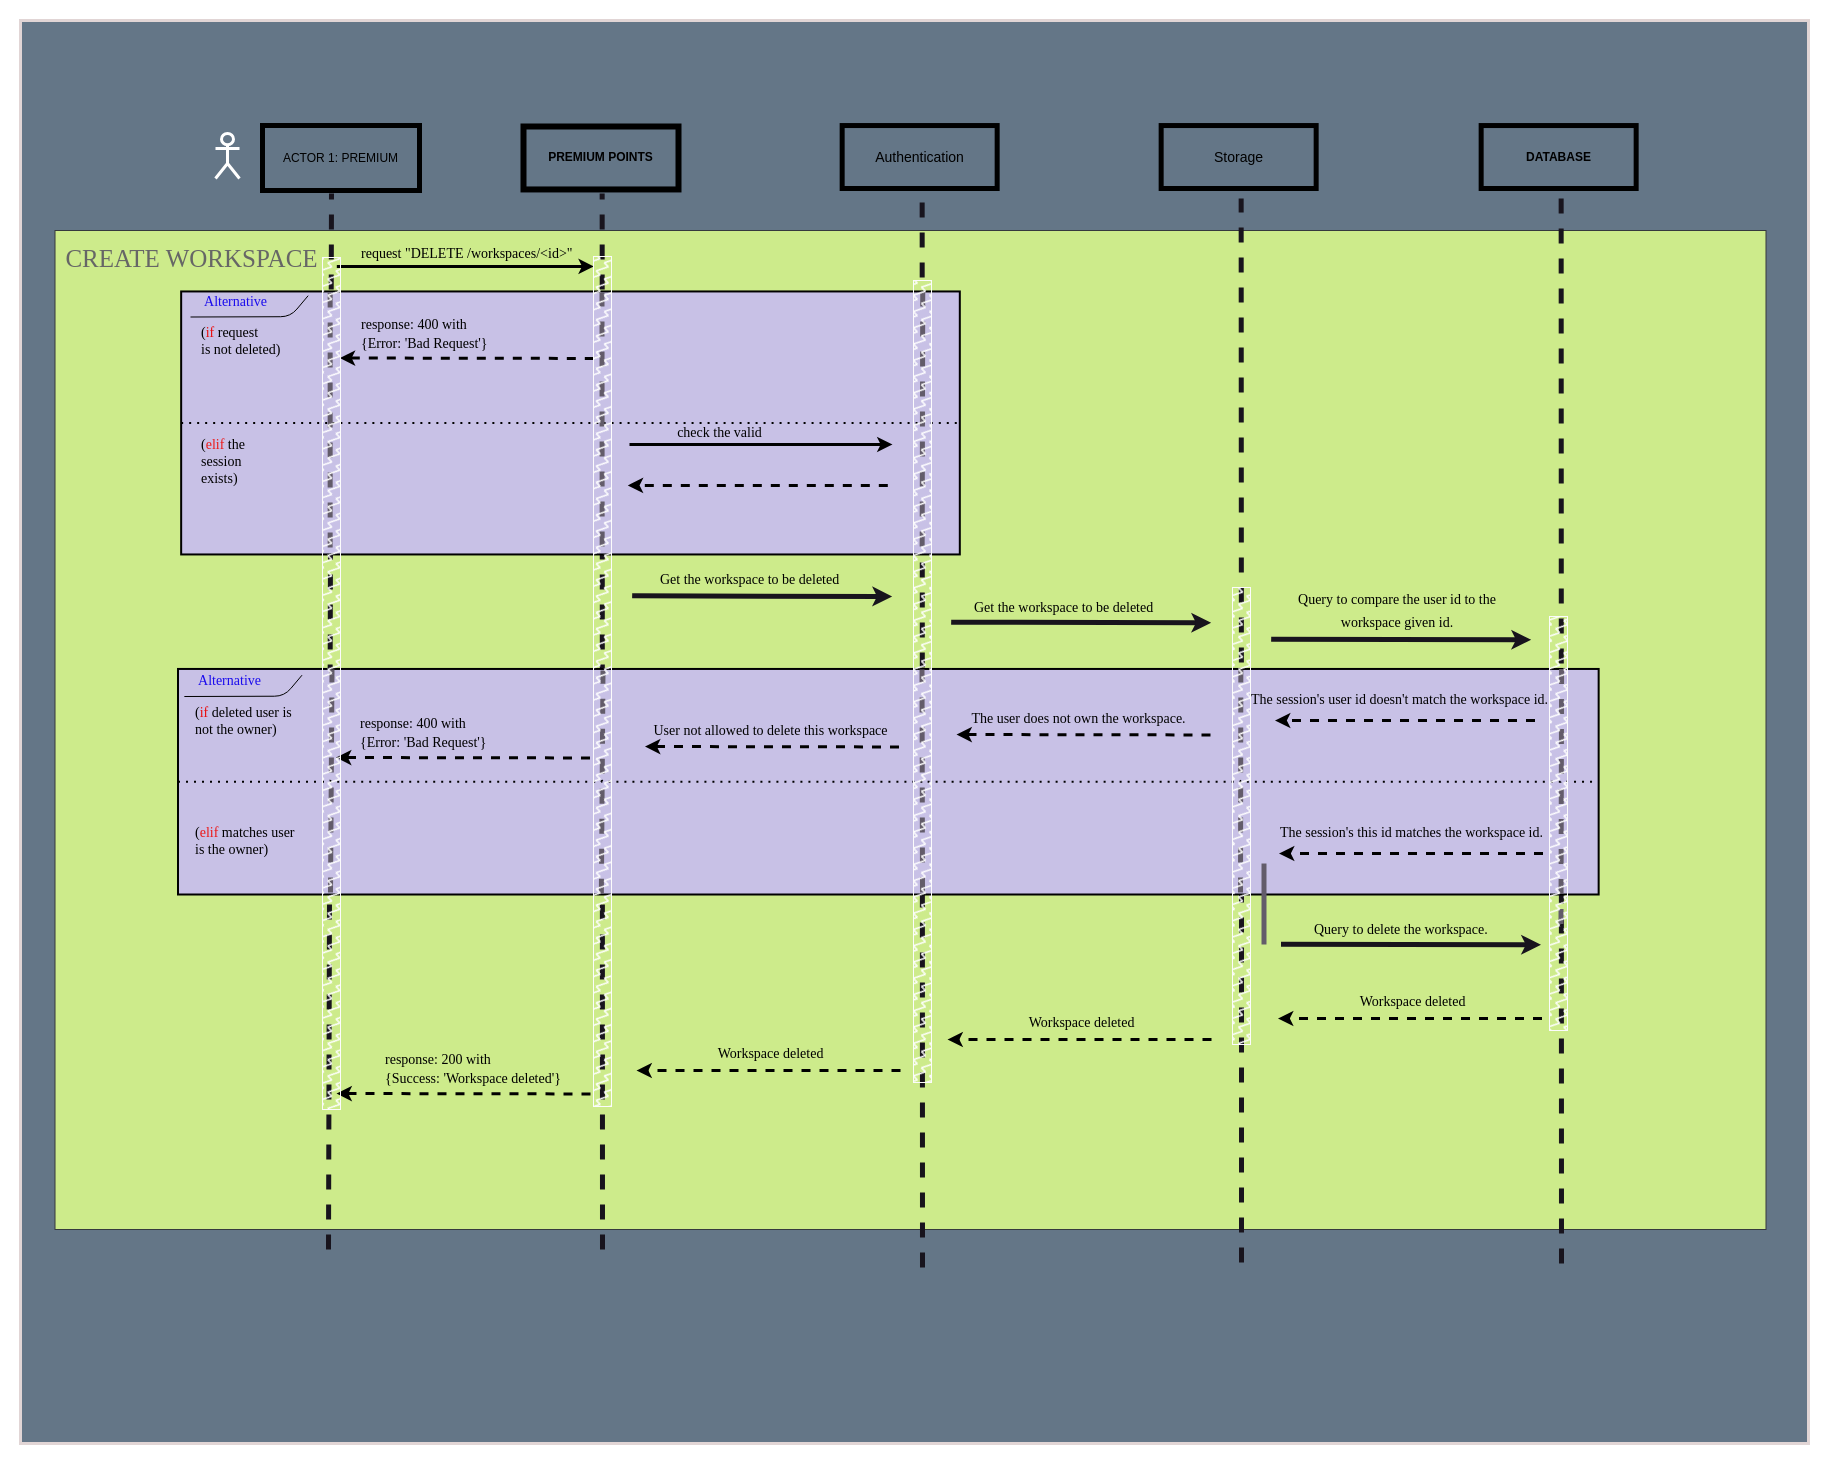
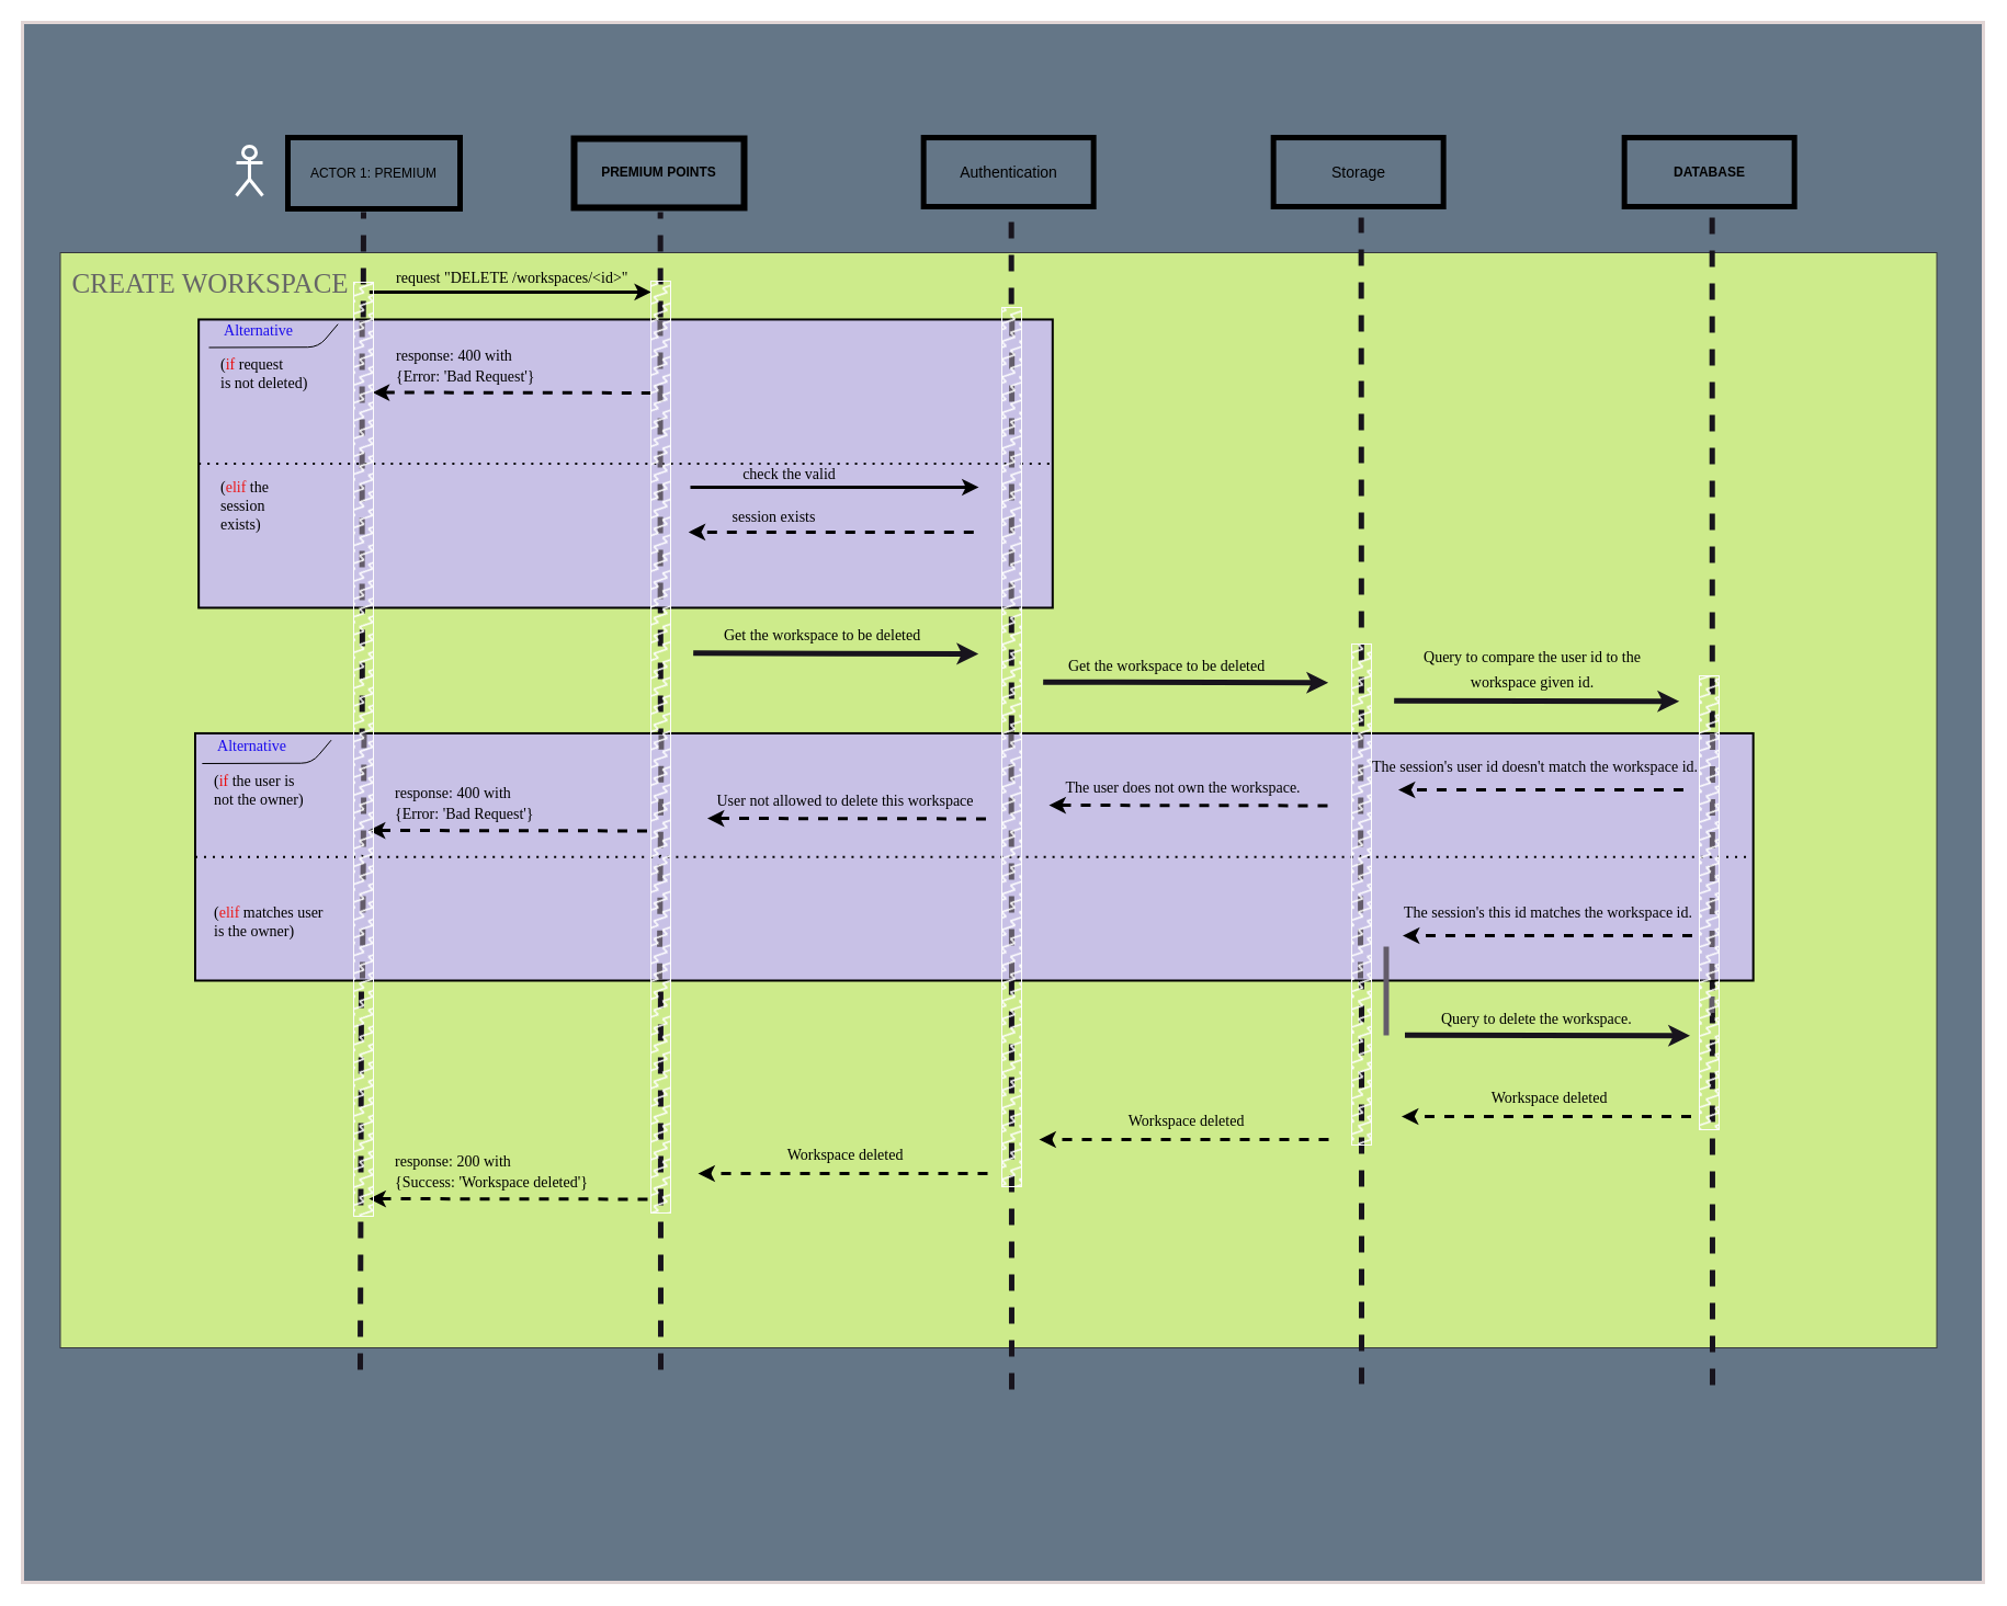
+ <mxCell id="21" value="&lt;font face=&quot;Verdana&quot;&gt;&lt;span style=&quot;font-size: 14px;&quot;&gt;session exists&lt;/span&gt;&lt;/font&gt;" style="text;html=1;align=center;verticalAlign=middle;resizable=0;points=[];autosize=1;strokeColor=none;fillColor=none;fontSize=22;fontColor=#000000;" parent="1" vertex="1"><mxGeometry x="647.306" y="449.95" width="115" height="39" as="geometry" /></mxCell>
- <mxCell id="41" value="(&lt;font color=&quot;#e90c0c&quot;&gt;if&lt;/font&gt;&amp;nbsp;deleted user is &lt;br&gt;not the owner)" style="text;html=1;align=left;verticalAlign=middle;resizable=0;points=[];autosize=1;strokeColor=none;fillColor=none;fontSize=14;fontFamily=Verdana;fontColor=#000000;" parent="1" vertex="1"><mxGeometry x="192.5" y="697.997" width="100" height="46" as="geometry" /></mxCell>
+ <mxCell id="41" value="(&lt;font color=&quot;#e90c0c&quot;&gt;if&lt;/font&gt;&amp;nbsp;the user is &lt;br&gt;not the owner)" style="text;html=1;align=left;verticalAlign=middle;resizable=0;points=[];autosize=1;strokeColor=none;fillColor=none;fontSize=14;fontFamily=Verdana;fontColor=#000000;" parent="1" vertex="1"><mxGeometry x="192.5" y="697.997" width="100" height="46" as="geometry" /></mxCell>
- <mxCell id="66" value="&lt;p style=&quot;line-height: 70%;&quot;&gt;&lt;font style=&quot;font-size: 14px;&quot; face=&quot;Verdana&quot;&gt;response: 200 with&lt;br&gt;{Success&lt;/font&gt;&lt;span style=&quot;background-color: initial; font-family: Verdana; font-size: 14px;&quot;&gt;: 'Workspace deleted'}&amp;nbsp;&lt;/span&gt;&lt;/p&gt;" style="text;html=1;align=left;verticalAlign=middle;resizable=0;points=[];autosize=1;strokeColor=none;fillColor=none;fontSize=22;fontColor=#000000;" parent="1" vertex="1"><mxGeometry x="383" y="1020" width="197" height="94" as="geometry" /></mxCell>
+ <mxCell id="66" value="&lt;p style=&quot;line-height: 70%;&quot;&gt;&lt;font style=&quot;font-size: 14px;&quot; face=&quot;Verdana&quot;&gt;response: 200 with&lt;br&gt;{Success&lt;/font&gt;&lt;span style=&quot;background-color: initial; font-family: Verdana; font-size: 14px;&quot;&gt;: 'Workspace deleted'}&amp;nbsp;&lt;/span&gt;&lt;/p&gt;" style="text;html=1;align=left;verticalAlign=middle;resizable=0;points=[];autosize=1;strokeColor=none;fillColor=none;fontSize=22;fontColor=#000000;" parent="1" vertex="1"><mxGeometry x="358" y="1020" width="197" height="94" as="geometry" /></mxCell>
